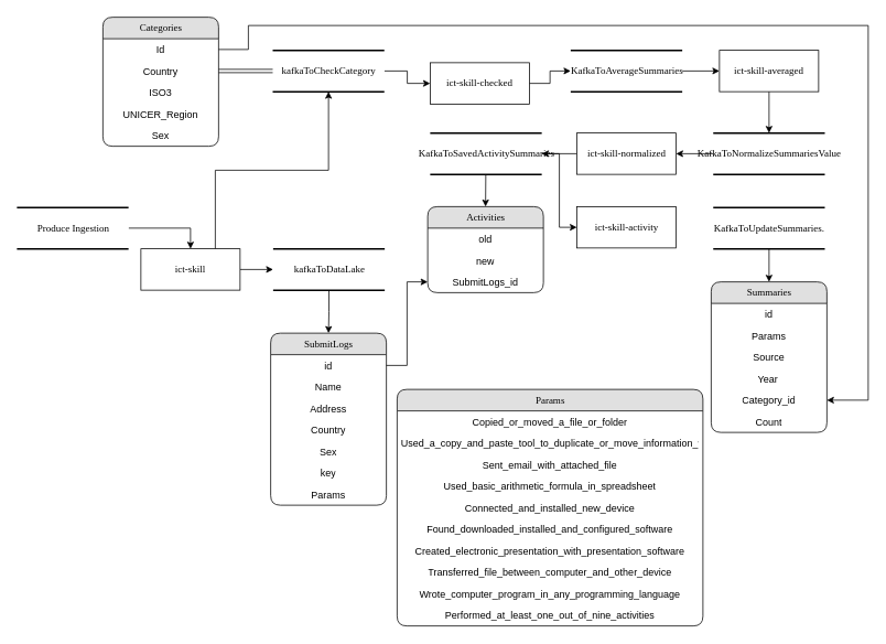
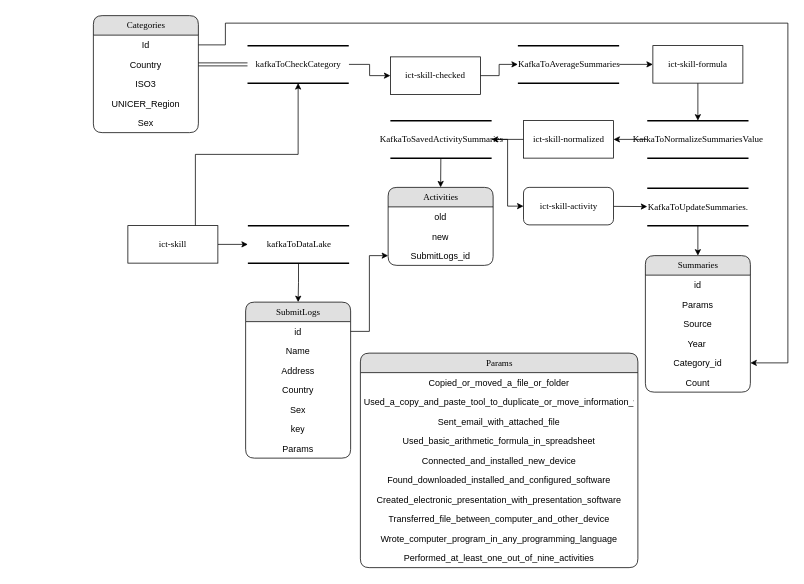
- <mxCell id="35" value="ict-skill-averaged" style="whiteSpace=wrap;html=1;rounded=0;shadow=0;comic=0;labelBackgroundColor=none;strokeWidth=1;fontFamily=Verdana;fontSize=12;align=center;" vertex="1" parent="1"><mxGeometry x="870" y="60" width="120" height="50" as="geometry" /></mxCell>
+ <mxCell id="35" value="ict-skill-formula" style="whiteSpace=wrap;html=1;rounded=0;shadow=0;comic=0;labelBackgroundColor=none;strokeWidth=1;fontFamily=Verdana;fontSize=12;align=center;" vertex="1" parent="1"><mxGeometry x="870" y="60" width="120" height="50" as="geometry" /></mxCell>
- <mxCell id="53" value="ict-skill-activity" style="whiteSpace=wrap;html=1;rounded=0;shadow=0;comic=0;labelBackgroundColor=none;strokeWidth=1;fontFamily=Verdana;fontSize=12;align=center;" vertex="1" parent="1"><mxGeometry x="697.5" y="249" width="120" height="50" as="geometry" /></mxCell>
+ <mxCell id="53" value="ict-skill-activity" style="whiteSpace=wrap;html=1;shadow=0;comic=0;labelBackgroundColor=none;strokeWidth=1;fontFamily=Verdana;fontSize=12;align=center;rounded=1;" vertex="1" parent="1"><mxGeometry x="697.5" y="249" width="120" height="50" as="geometry" /></mxCell>
+ <mxCell id="52" value="" style="edgeStyle=none;rounded=0;orthogonalLoop=1;jettySize=auto;html=1;" edge="1" parent="1" source="53" target="46"><mxGeometry relative="1" as="geometry" /></mxCell>
- <mxCell id="8" value="Produce Ingestion" style="html=1;rounded=0;shadow=0;comic=0;labelBackgroundColor=none;strokeWidth=2;fontFamily=Verdana;fontSize=12;align=center;shape=mxgraph.ios7ui.horLines;" vertex="1" parent="1"><mxGeometry x="20" y="250" width="135" height="50" as="geometry" /></mxCell>
- <mxCell id="7" style="edgeStyle=orthogonalEdgeStyle;rounded=0;orthogonalLoop=1;jettySize=auto;html=1;entryX=0.5;entryY=0;entryDx=0;entryDy=0;" edge="1" parent="1" source="8" target="6"><mxGeometry relative="1" as="geometry" /></mxCell>
